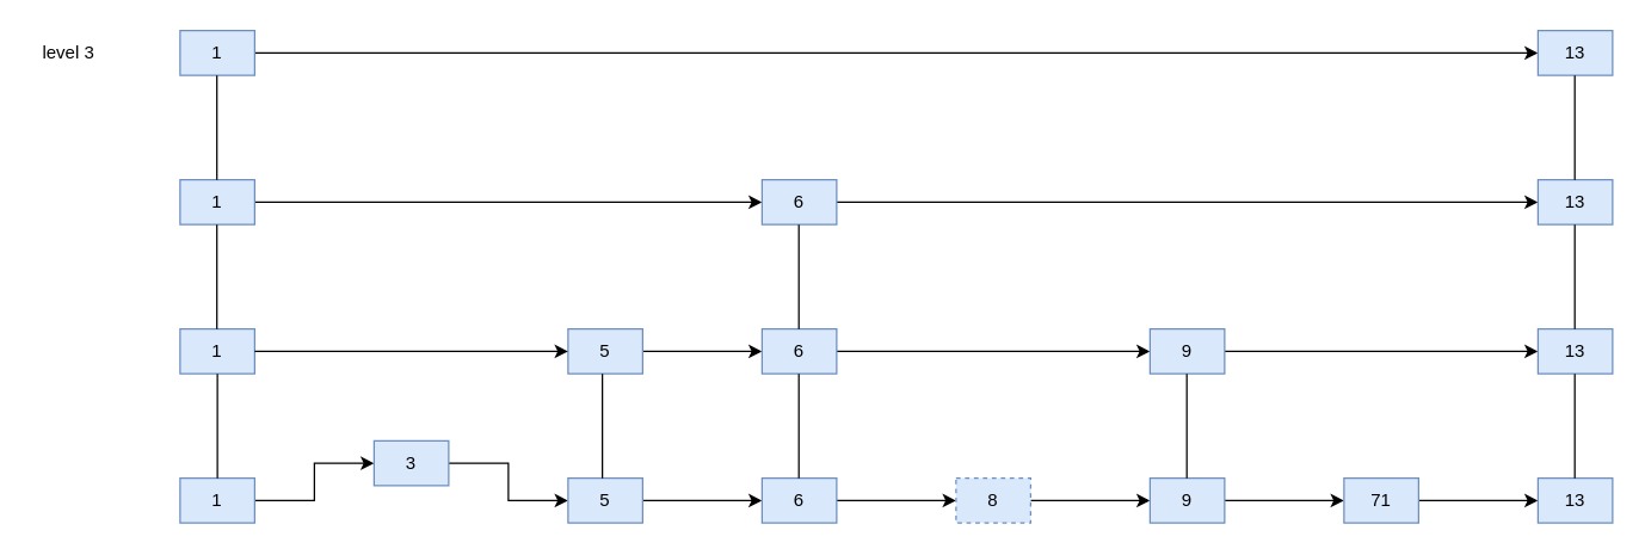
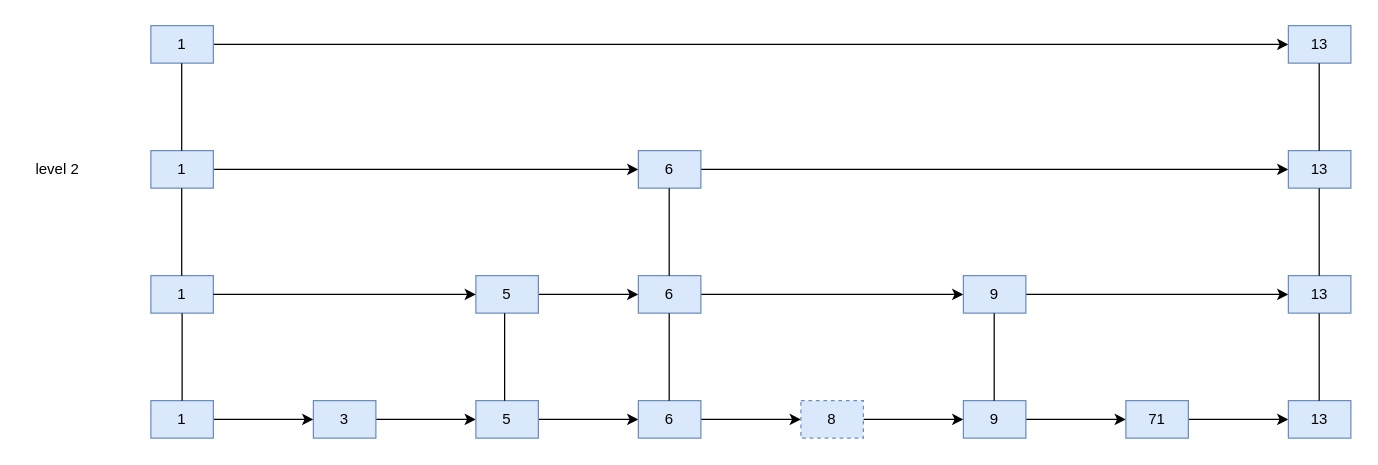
- <mxCell id="45" value="level 3" style="text;html=1;align=center;verticalAlign=middle;resizable=0;points=[];autosize=1;strokeColor=none;fillColor=none;" vertex="1" parent="1"><mxGeometry x="20" y="25" width="50" height="20" as="geometry" /></mxCell>
+ <mxCell id="44" value="level 2" style="text;html=1;align=center;verticalAlign=middle;resizable=0;points=[];autosize=1;strokeColor=none;fillColor=none;" vertex="1" parent="1"><mxGeometry x="20" y="125" width="50" height="20" as="geometry" /></mxCell>
- <mxCell id="5" value="3" style="rounded=0;whiteSpace=wrap;html=1;fillColor=#dae8fc;strokeColor=#6c8ebf;" vertex="1" parent="1"><mxGeometry x="250" y="295" width="50" height="30" as="geometry" /></mxCell>
+ <mxCell id="5" value="3" style="rounded=0;whiteSpace=wrap;html=1;fillColor=#dae8fc;strokeColor=#6c8ebf;" vertex="1" parent="1"><mxGeometry x="250" y="320" width="50" height="30" as="geometry" /></mxCell>
